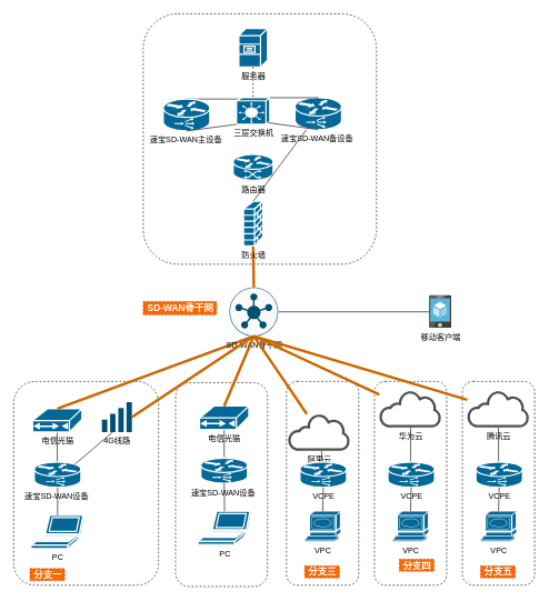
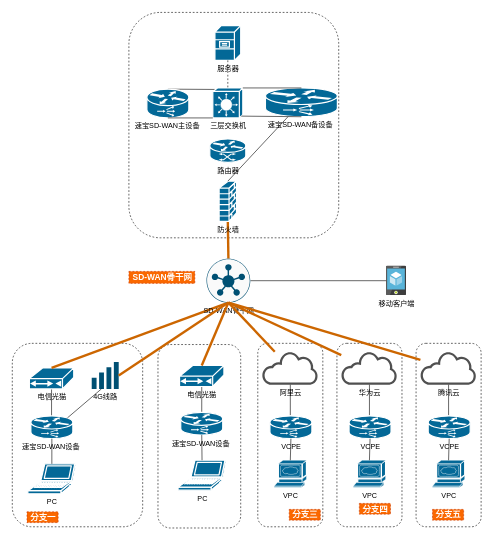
- <mxCell id="21" value="三层交换机" style="shape=mxgraph.cisco.switches.layer_3_switch;html=1;pointerEvents=1;dashed=0;fillColor=#036897;strokeColor=#ffffff;strokeWidth=2;verticalLabelPosition=bottom;verticalAlign=top;align=center;outlineConnect=0;" parent="1" vertex="1"><mxGeometry x="354.5" y="146" width="50" height="40" as="geometry" /></mxCell>
+ <mxCell id="21" value="三层交换机" style="shape=mxgraph.cisco.switches.layer_3_switch;html=1;pointerEvents=1;dashed=0;fillColor=#036897;strokeColor=#ffffff;strokeWidth=2;verticalLabelPosition=bottom;verticalAlign=top;align=center;outlineConnect=0;" parent="1" vertex="1"><mxGeometry x="354.5" y="146" width="50" height="50" as="geometry" /></mxCell>
- <mxCell id="23" value="速宝SD-WAN备设备&amp;nbsp;" style="shape=mxgraph.cisco.routers.content_service_router;html=1;pointerEvents=1;dashed=0;fillColor=#036897;strokeColor=#ffffff;strokeWidth=2;verticalLabelPosition=bottom;verticalAlign=top;align=center;outlineConnect=0;" parent="1" vertex="1"><mxGeometry x="442.25" y="146" width="70" height="48" as="geometry" /></mxCell>
+ <mxCell id="23" value="速宝SD-WAN备设备&amp;nbsp;" style="shape=mxgraph.cisco.routers.content_service_router;html=1;pointerEvents=1;dashed=0;fillColor=#036897;strokeColor=#ffffff;strokeWidth=2;verticalLabelPosition=bottom;verticalAlign=top;align=center;outlineConnect=0;" parent="1" vertex="1"><mxGeometry x="442.25" y="146" width="120" height="48" as="geometry" /></mxCell>
- <mxCell id="18" value="阿里云" style="pointerEvents=1;shadow=0;dashed=0;html=1;strokeColor=none;fillColor=#505050;labelPosition=center;verticalLabelPosition=bottom;outlineConnect=0;verticalAlign=top;align=center;shape=mxgraph.office.clouds.cloud;" parent="1" vertex="1"><mxGeometry x="431.75" y="621" width="94" height="55" as="geometry" /></mxCell>
+ <mxCell id="18" value="阿里云" style="pointerEvents=1;shadow=0;dashed=0;html=1;strokeColor=none;fillColor=#505050;labelPosition=center;verticalLabelPosition=bottom;outlineConnect=0;verticalAlign=top;align=center;shape=mxgraph.office.clouds.cloud;" parent="1" vertex="1"><mxGeometry x="436.75" y="586" width="94" height="55" as="geometry" /></mxCell>
- <mxCell id="46" value="&lt;span style=&quot;font-size: 14px&quot;&gt;分支三&lt;/span&gt;" style="text;html=1;resizable=0;autosize=1;align=center;verticalAlign=middle;points=[];fillColor=#fa6800;strokeColor=#C73500;rounded=0;dashed=1;fontColor=#ffffff;fontStyle=1" parent="1" vertex="1"><mxGeometry x="456.88" y="849" width="52" height="18" as="geometry" /></mxCell>
+ <mxCell id="46" value="&lt;span style=&quot;font-size: 14px&quot;&gt;分支三&lt;/span&gt;" style="text;html=1;resizable=0;autosize=1;align=center;verticalAlign=middle;points=[];fillColor=#fa6800;strokeColor=#C73500;rounded=0;dashed=1;fontColor=#ffffff;fontStyle=1" parent="1" vertex="1"><mxGeometry x="481.88" y="849" width="52" height="18" as="geometry" /></mxCell>
